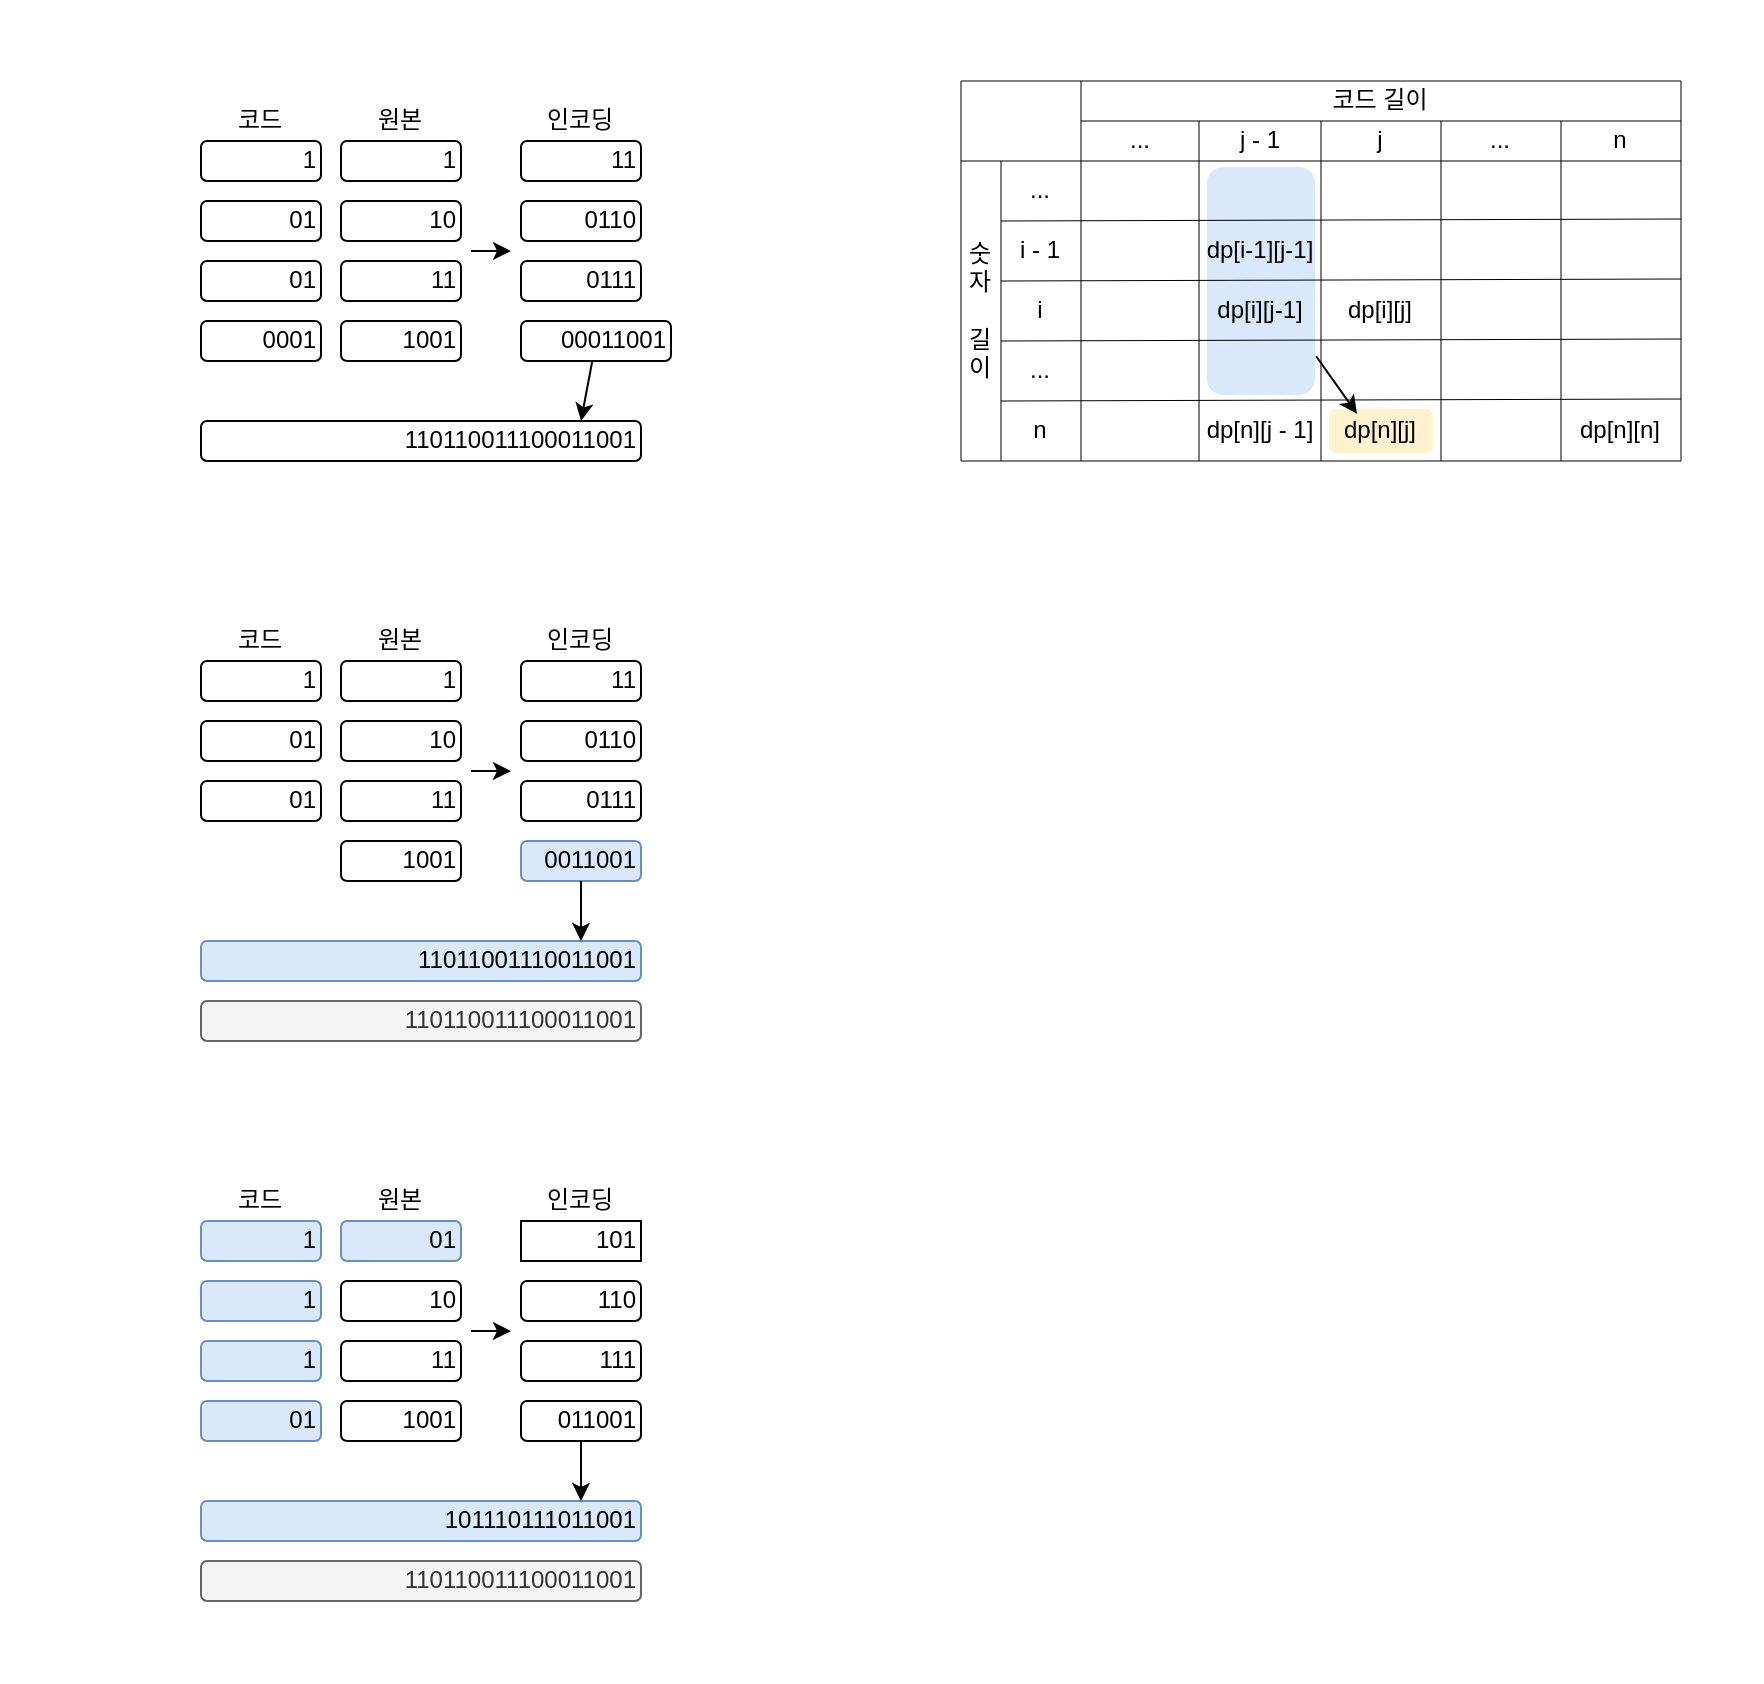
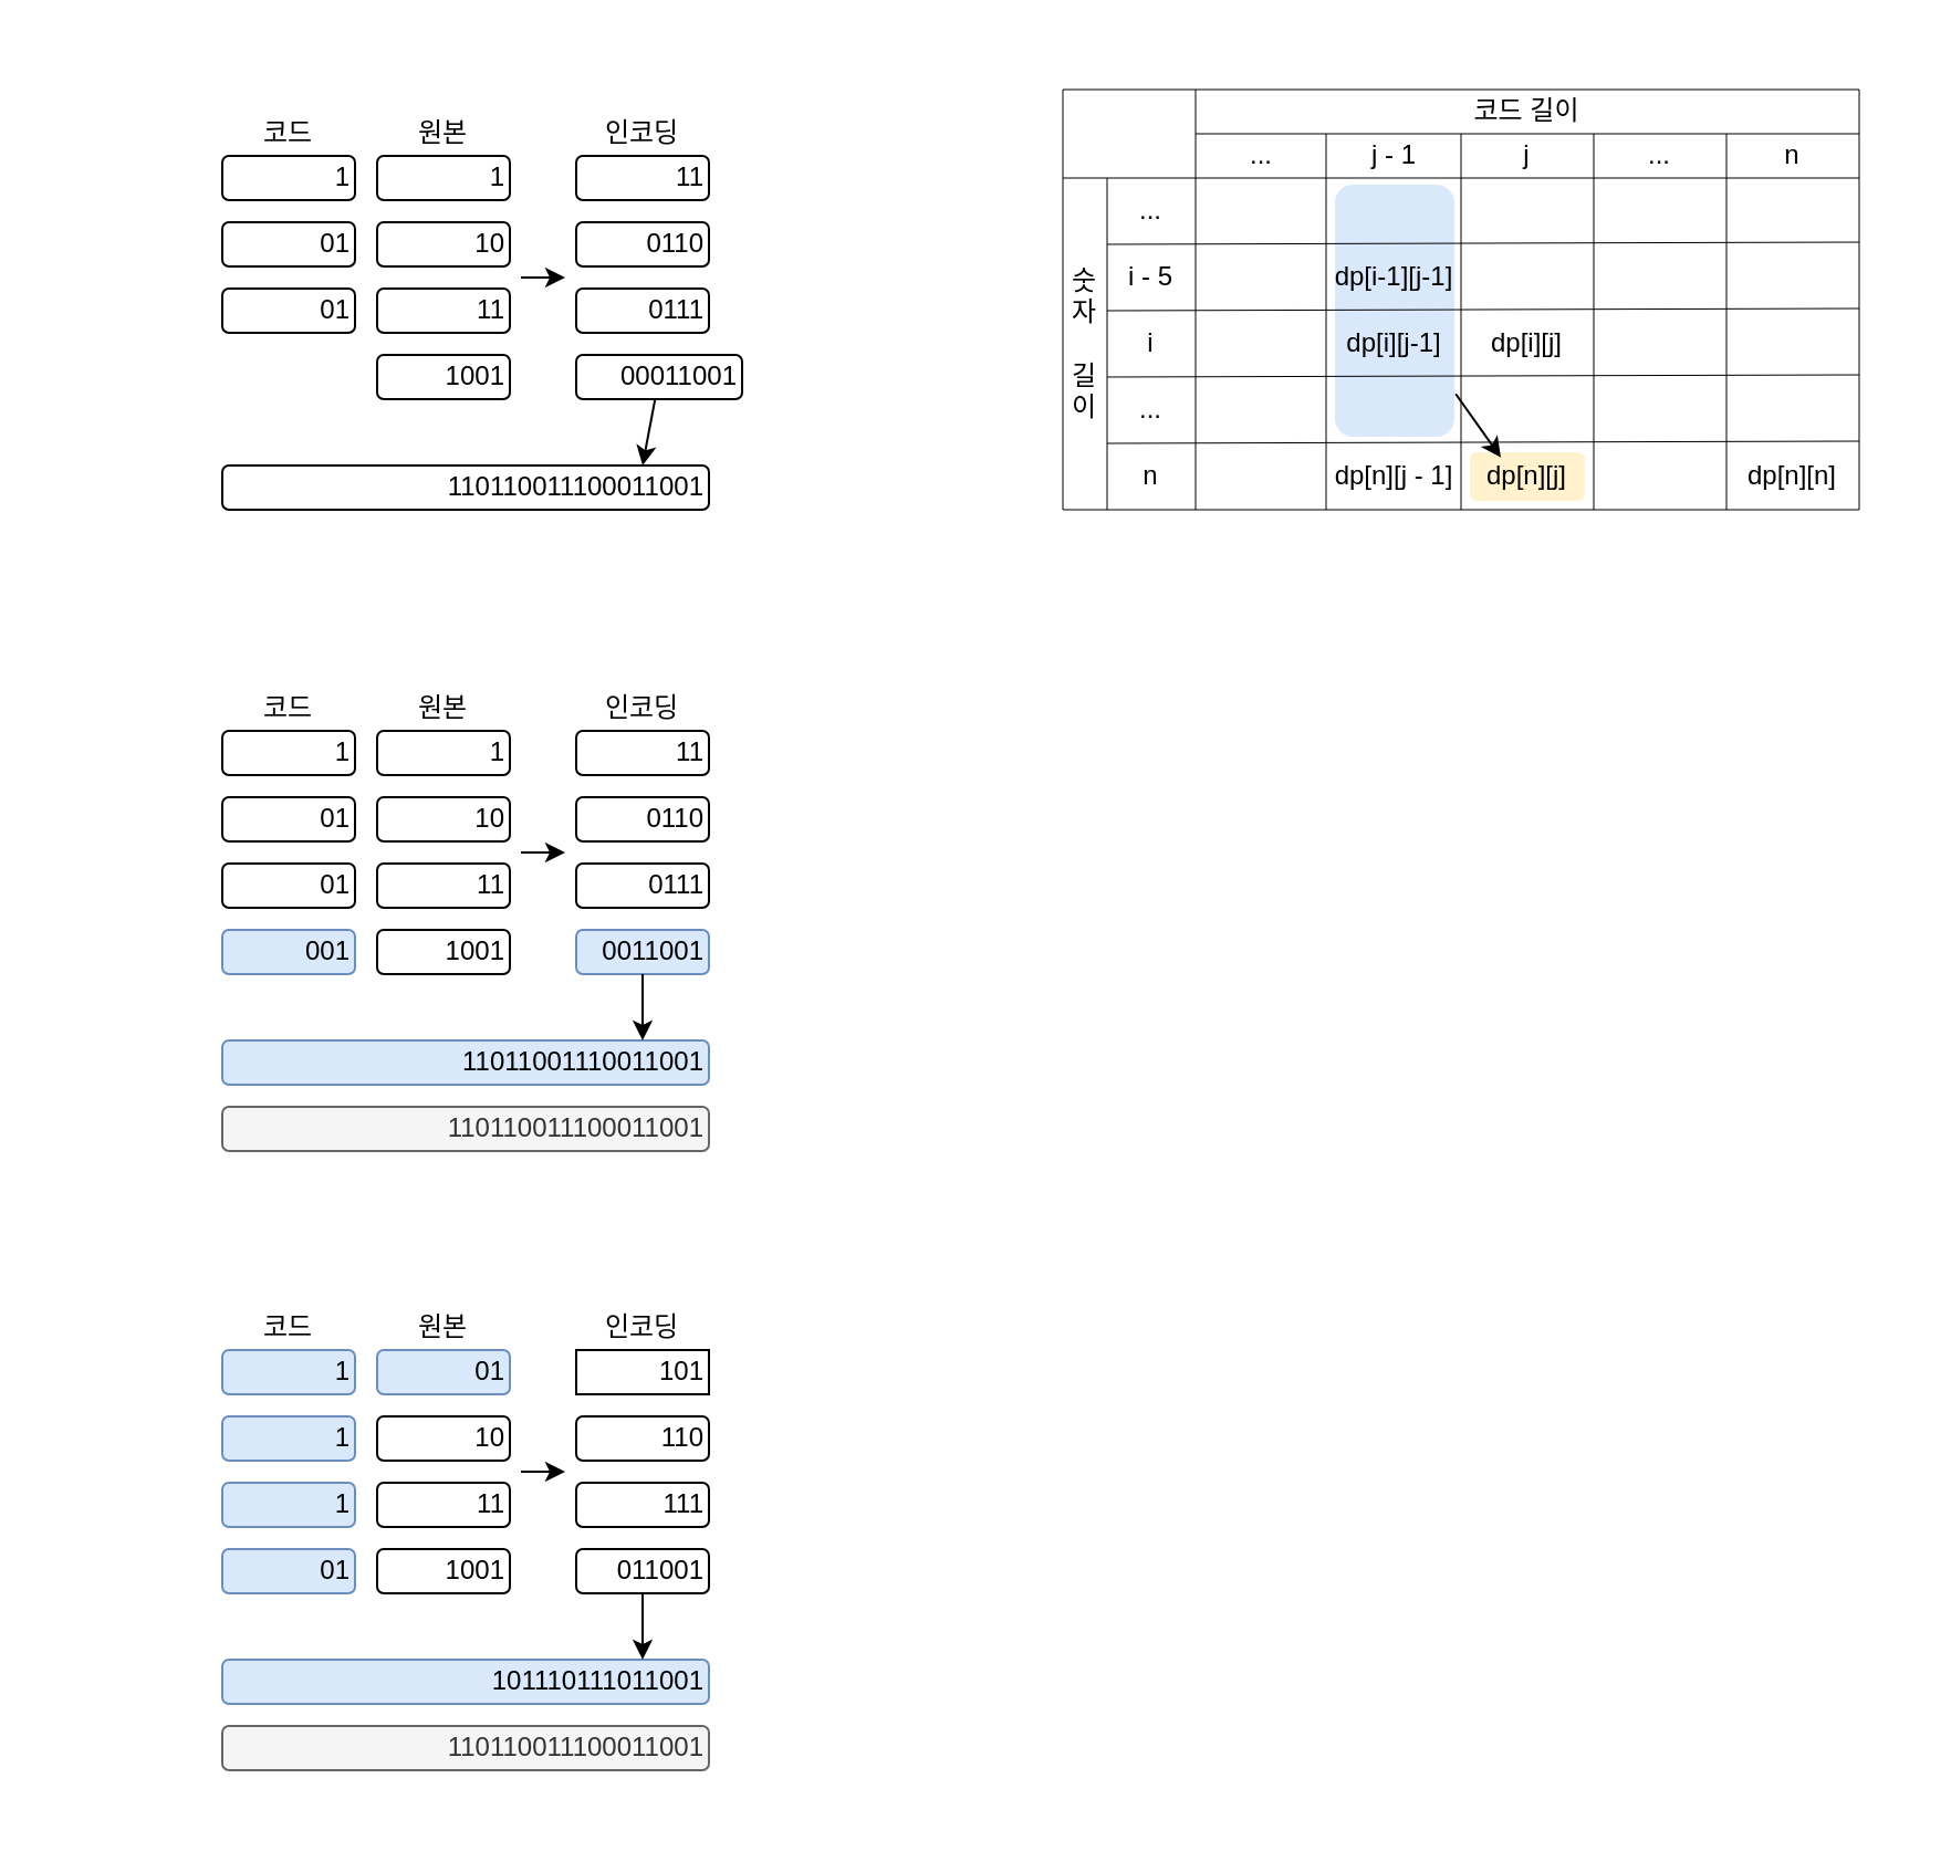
- <mxCell id="80" value="i - 1" style="text;html=1;align=center;verticalAlign=middle;whiteSpace=wrap;rounded=0;" vertex="1" parent="1"><mxGeometry x="500" y="110" width="40" height="30" as="geometry" /></mxCell>
+ <mxCell id="80" value="i - 5" style="text;html=1;align=center;verticalAlign=middle;whiteSpace=wrap;rounded=0;" vertex="1" parent="1"><mxGeometry x="500" y="110" width="40" height="30" as="geometry" /></mxCell>
- <mxCell id="12" value="0001" style="rounded=1;whiteSpace=wrap;html=1;align=right;" vertex="1" parent="1"><mxGeometry x="100" y="160" width="60" height="20" as="geometry" /></mxCell>
+ <mxCell id="31" value="001" style="rounded=1;whiteSpace=wrap;html=1;align=right;fillColor=#dae8fc;strokeColor=#6c8ebf;" vertex="1" parent="1"><mxGeometry x="100" y="420" width="60" height="20" as="geometry" /></mxCell>
